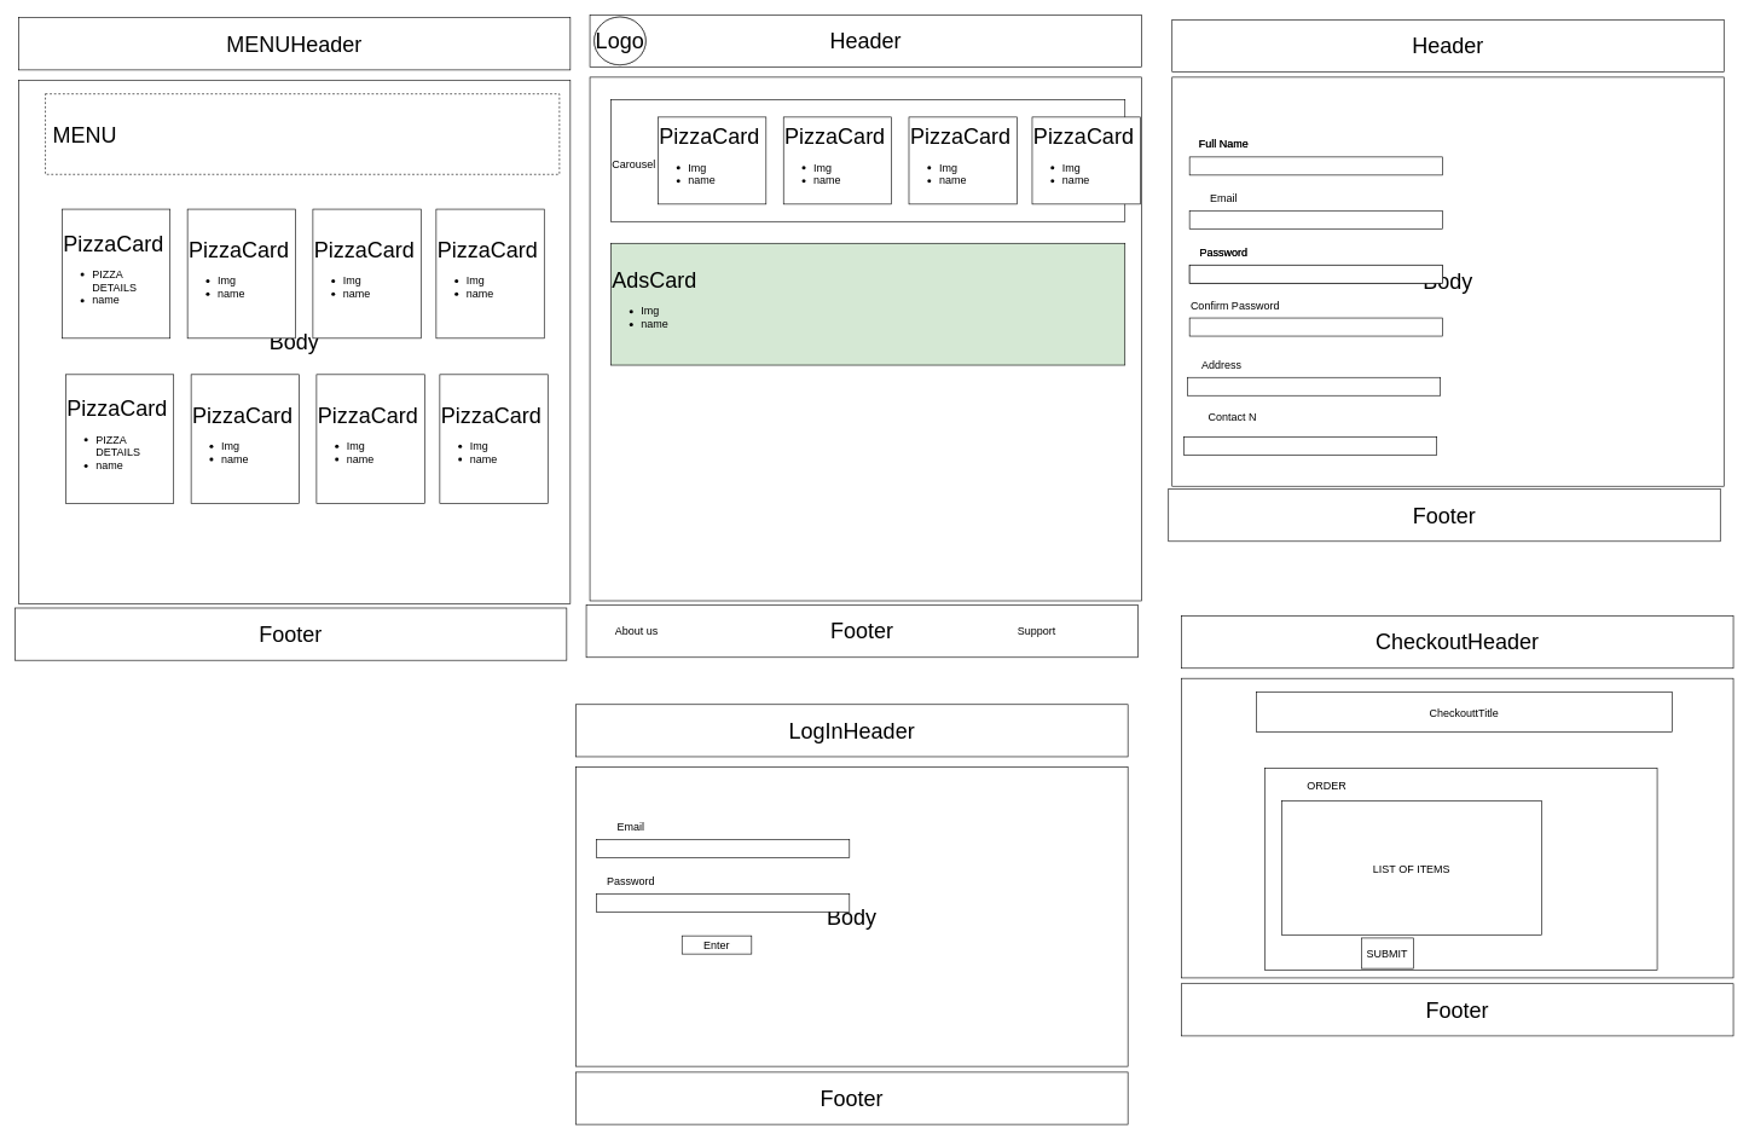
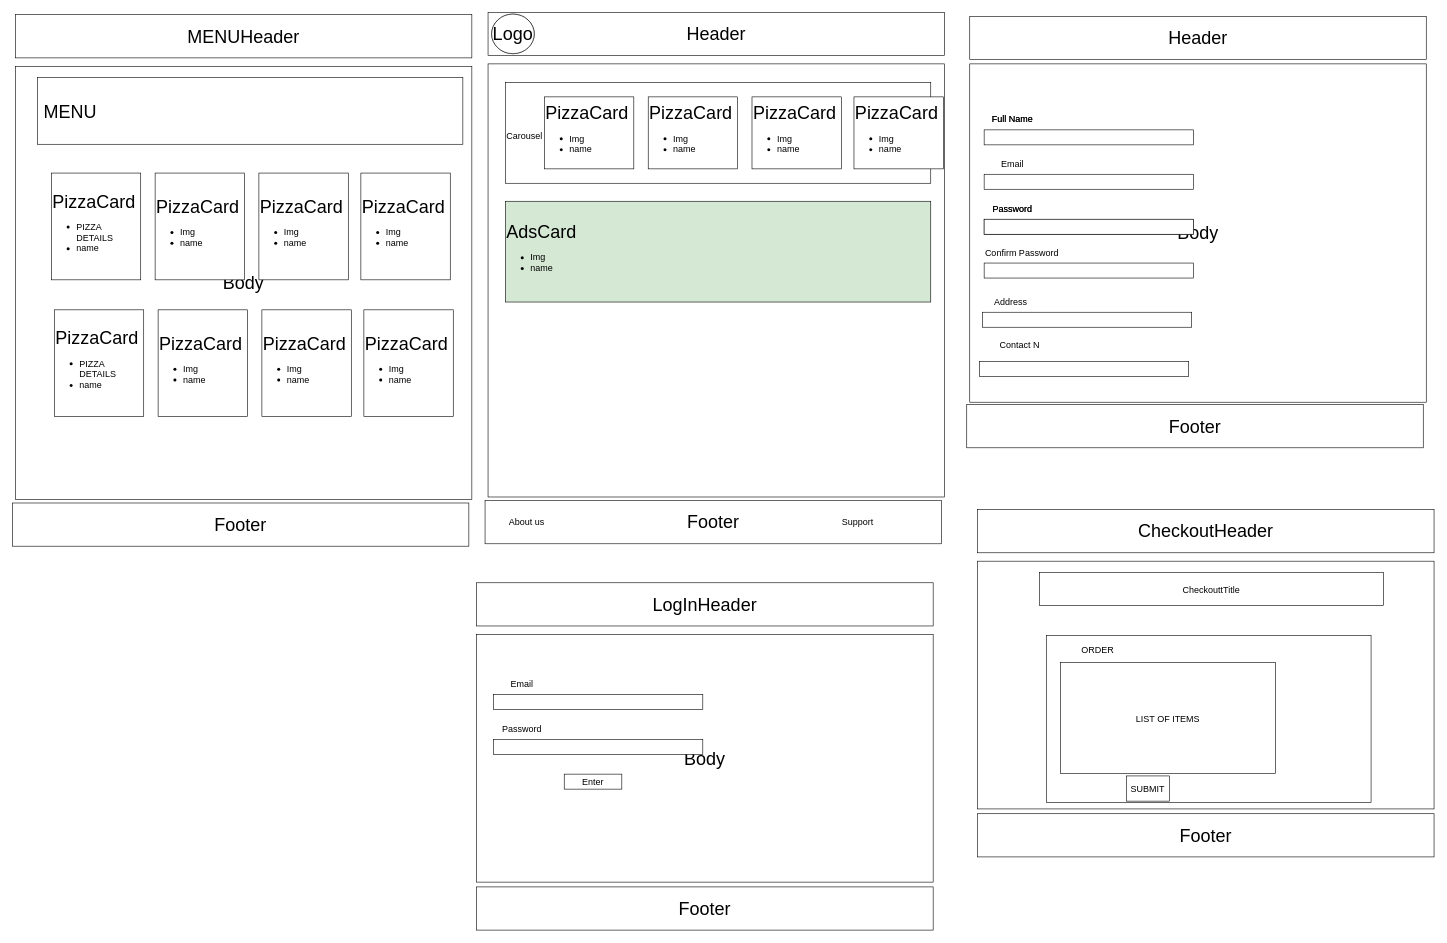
- <mxCell id="58" value="&lt;span style=&quot;white-space: pre&quot;&gt; &lt;/span&gt;MENU" style="rounded=0;whiteSpace=wrap;html=1;hachureGap=4;fontSize=30;align=left;dashed=1;" vertex="1" parent="1"><mxGeometry x="62" y="129" width="709" height="111" as="geometry" /></mxCell>
+ <mxCell id="58" value="&lt;span style=&quot;white-space: pre&quot;&gt; &lt;/span&gt;MENU" style="rounded=0;whiteSpace=wrap;html=1;hachureGap=4;fontSize=30;align=left;" vertex="1" parent="1"><mxGeometry x="62" y="129" width="709" height="111" as="geometry" /></mxCell>
